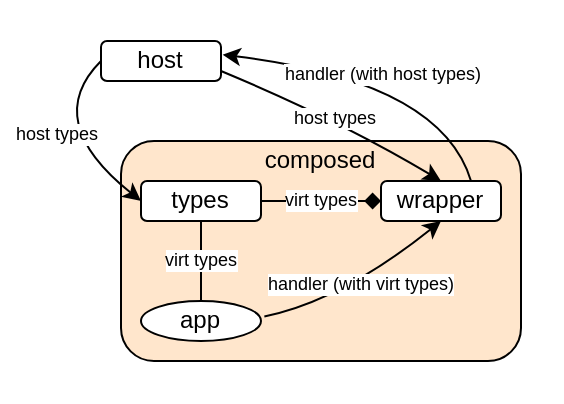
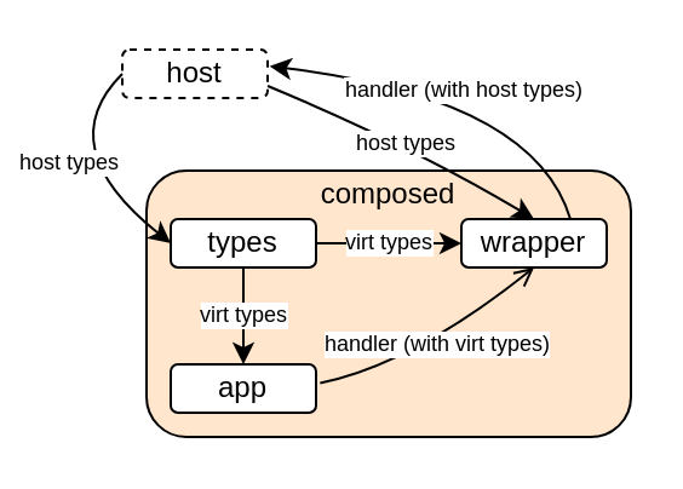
- <mxCell id="3" value="host" style="rounded=1;whiteSpace=wrap;html=1;" vertex="1" parent="1"><mxGeometry x="50" y="20" width="60" height="20" as="geometry" /></mxCell>
+ <mxCell id="3" value="host" style="rounded=1;whiteSpace=wrap;html=1;dashed=1;" vertex="1" parent="1"><mxGeometry x="50" y="20" width="60" height="20" as="geometry" /></mxCell>
- <mxCell id="10" value="virt types" style="endArrow=diamond;html=1;rounded=0;exitX=1;exitY=0.5;exitDx=0;exitDy=0;entryX=0;entryY=0.5;entryDx=0;entryDy=0;fontSize=9;" edge="1" parent="1" source="4" target="8"><mxGeometry width="50" height="50" relative="1" as="geometry"><mxPoint x="110" y="140" as="sourcePoint" /><mxPoint x="160" y="90" as="targetPoint" /></mxGeometry></mxCell>
+ <mxCell id="10" value="virt types" style="endArrow=classic;html=1;rounded=0;exitX=1;exitY=0.5;exitDx=0;exitDy=0;entryX=0;entryY=0.5;entryDx=0;entryDy=0;fontSize=9;" edge="1" parent="1" source="4" target="8"><mxGeometry width="50" height="50" relative="1" as="geometry"><mxPoint x="110" y="140" as="sourcePoint" /><mxPoint x="160" y="90" as="targetPoint" /></mxGeometry></mxCell>
- <mxCell id="11" value="&lt;div&gt;handler (with virt types)&lt;/div&gt;" style="curved=1;endArrow=classic;html=1;rounded=0;entryX=0.5;entryY=1;entryDx=0;entryDy=0;exitX=1.028;exitY=0.386;exitDx=0;exitDy=0;exitPerimeter=0;fontSize=9;" edge="1" parent="1" source="5" target="8"><mxGeometry width="50" height="50" relative="1" as="geometry"><mxPoint x="130" y="140" as="sourcePoint" /><mxPoint x="160" y="90" as="targetPoint" /><Array as="points"><mxPoint x="170" y="150" /></Array></mxGeometry></mxCell>
+ <mxCell id="11" value="&lt;div&gt;handler (with virt types)&lt;/div&gt;" style="curved=1;endArrow=open;html=1;rounded=0;entryX=0.5;entryY=1;entryDx=0;entryDy=0;exitX=1.028;exitY=0.386;exitDx=0;exitDy=0;exitPerimeter=0;fontSize=9;" edge="1" parent="1" source="5" target="8"><mxGeometry width="50" height="50" relative="1" as="geometry"><mxPoint x="130" y="140" as="sourcePoint" /><mxPoint x="160" y="90" as="targetPoint" /><Array as="points"><mxPoint x="170" y="150" /></Array></mxGeometry></mxCell>
- <mxCell id="7" value="virt types" style="endArrow=none;html=1;rounded=0;exitX=0.5;exitY=1;exitDx=0;exitDy=0;entryX=0.5;entryY=0;entryDx=0;entryDy=0;fontSize=9;" edge="1" parent="1" source="4" target="5"><mxGeometry width="50" height="50" relative="1" as="geometry"><mxPoint x="110" y="140" as="sourcePoint" /><mxPoint x="160" y="90" as="targetPoint" /></mxGeometry></mxCell>
+ <mxCell id="7" value="virt types" style="endArrow=classic;html=1;rounded=0;exitX=0.5;exitY=1;exitDx=0;exitDy=0;entryX=0.5;entryY=0;entryDx=0;entryDy=0;fontSize=9;" edge="1" parent="1" source="4" target="5"><mxGeometry width="50" height="50" relative="1" as="geometry"><mxPoint x="110" y="140" as="sourcePoint" /><mxPoint x="160" y="90" as="targetPoint" /></mxGeometry></mxCell>
- <mxCell id="5" value="app" style="ellipse;whiteSpace=wrap;html=1;" vertex="1" parent="1"><mxGeometry x="70" y="150" width="60" height="20" as="geometry" /></mxCell>
+ <mxCell id="5" value="app" style="rounded=1;whiteSpace=wrap;html=1;" vertex="1" parent="1"><mxGeometry x="70" y="150" width="60" height="20" as="geometry" /></mxCell>
